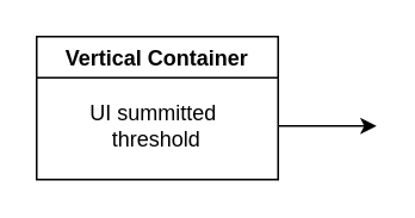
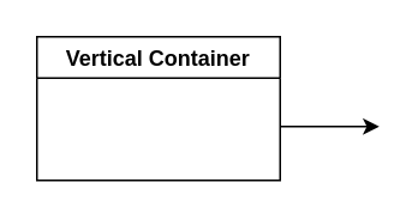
- <mxCell id="3" value="UI summitted&lt;br&gt;&amp;nbsp;threshold" style="text;html=1;align=center;verticalAlign=middle;resizable=0;points=[];autosize=1;strokeColor=none;fillColor=none;" vertex="1" parent="2"><mxGeometry x="20" y="35" width="90" height="30" as="geometry" /></mxCell>
